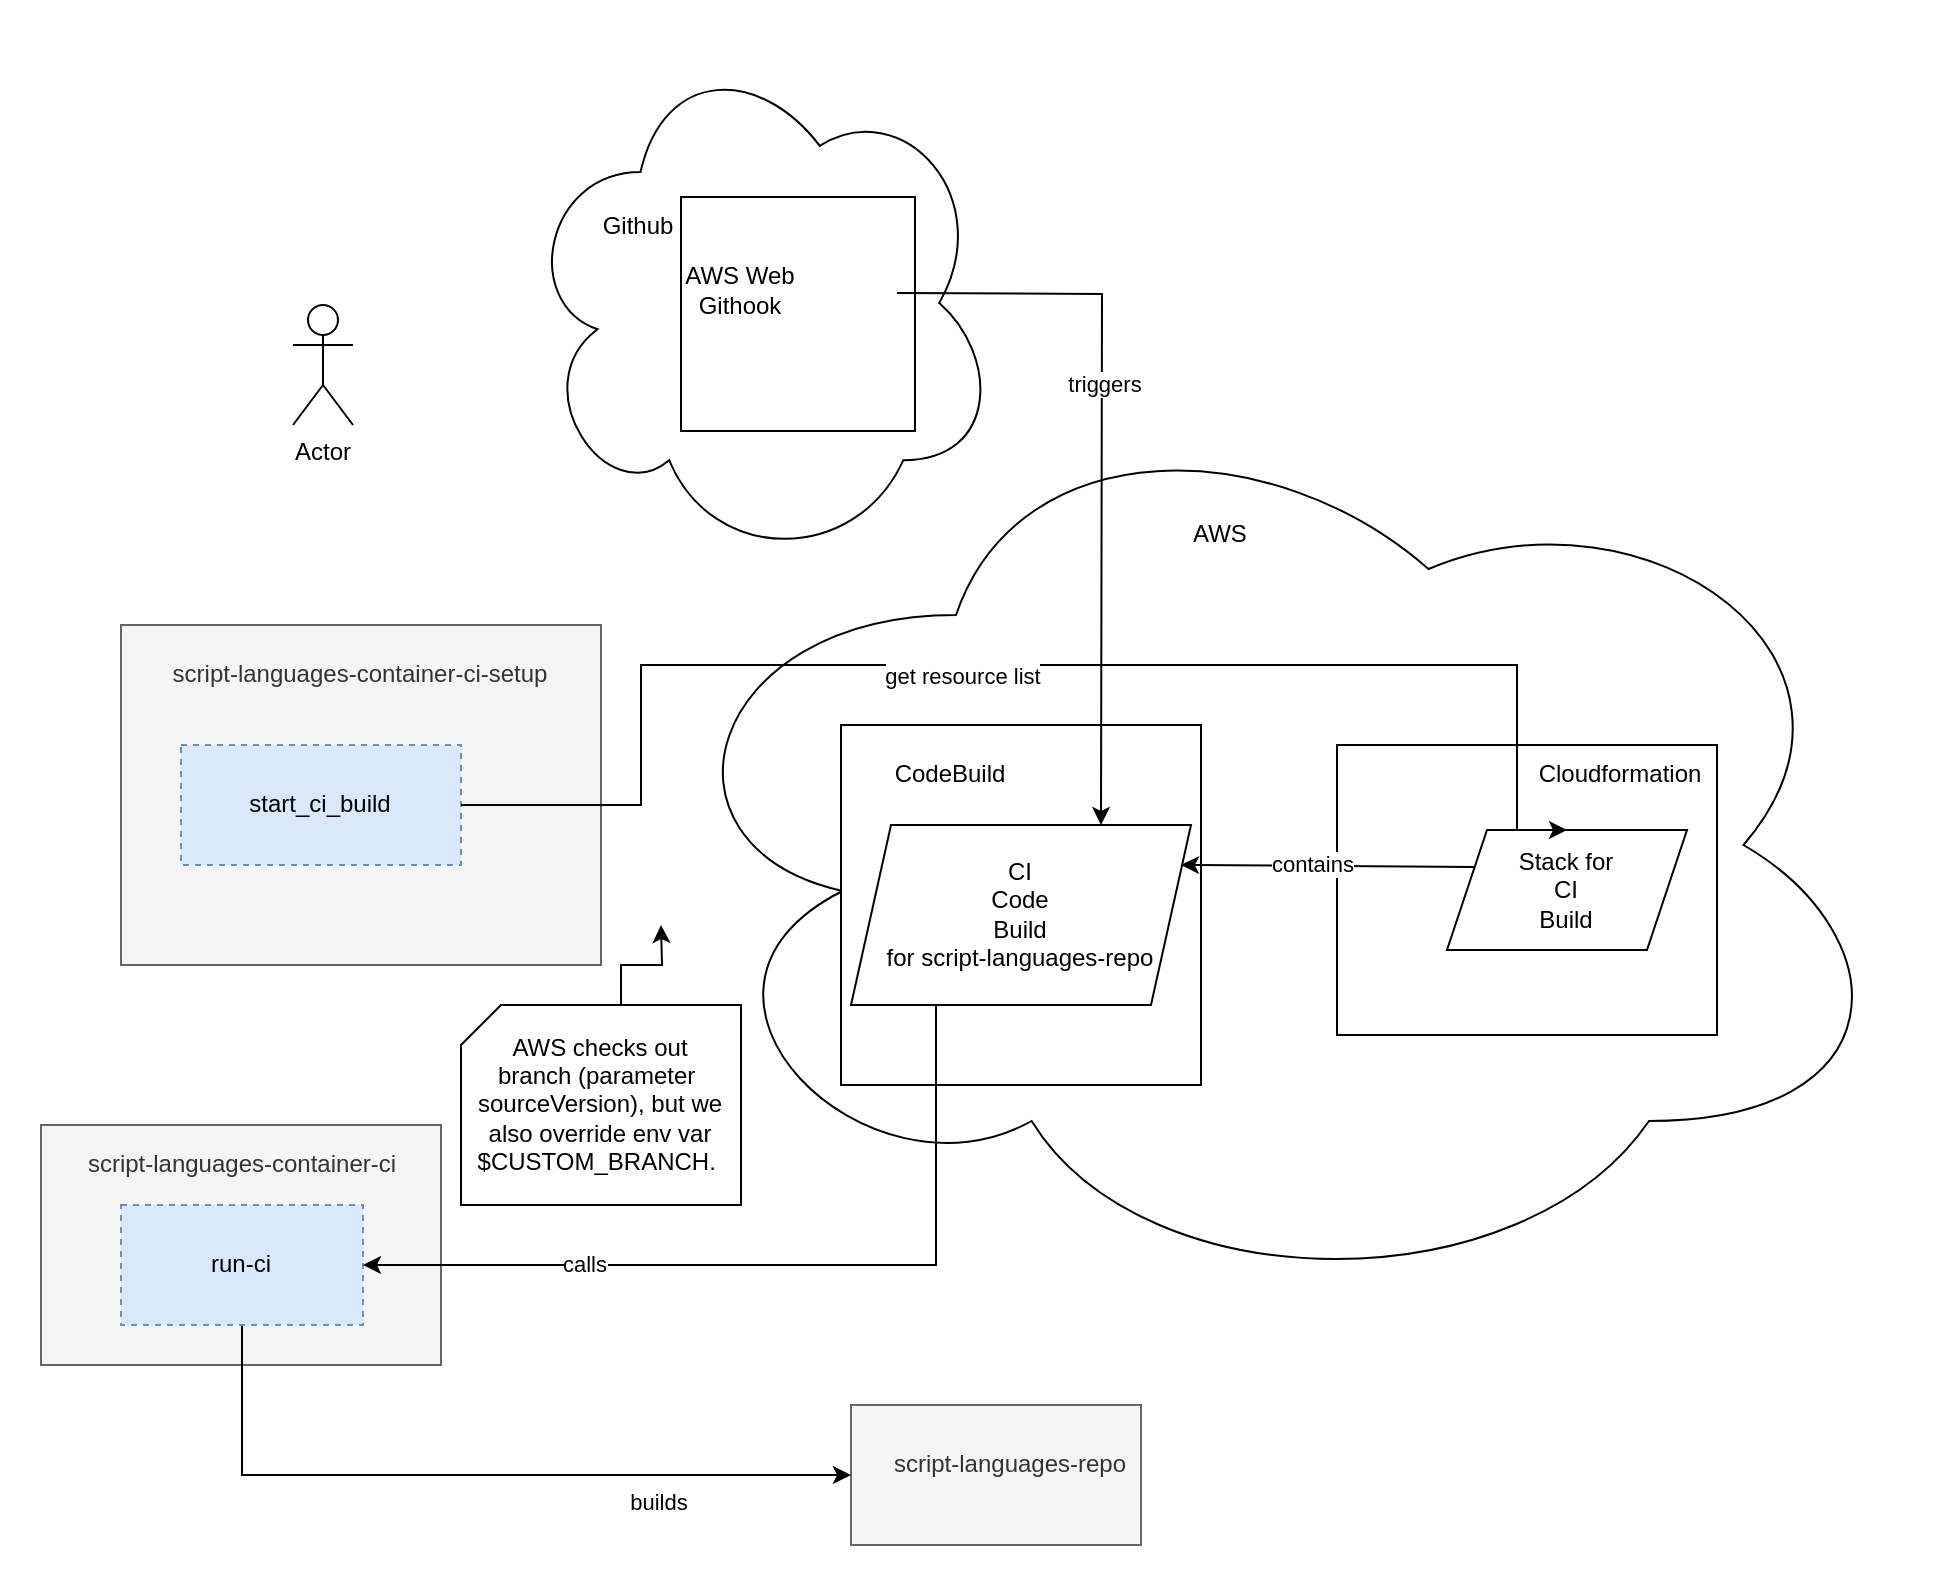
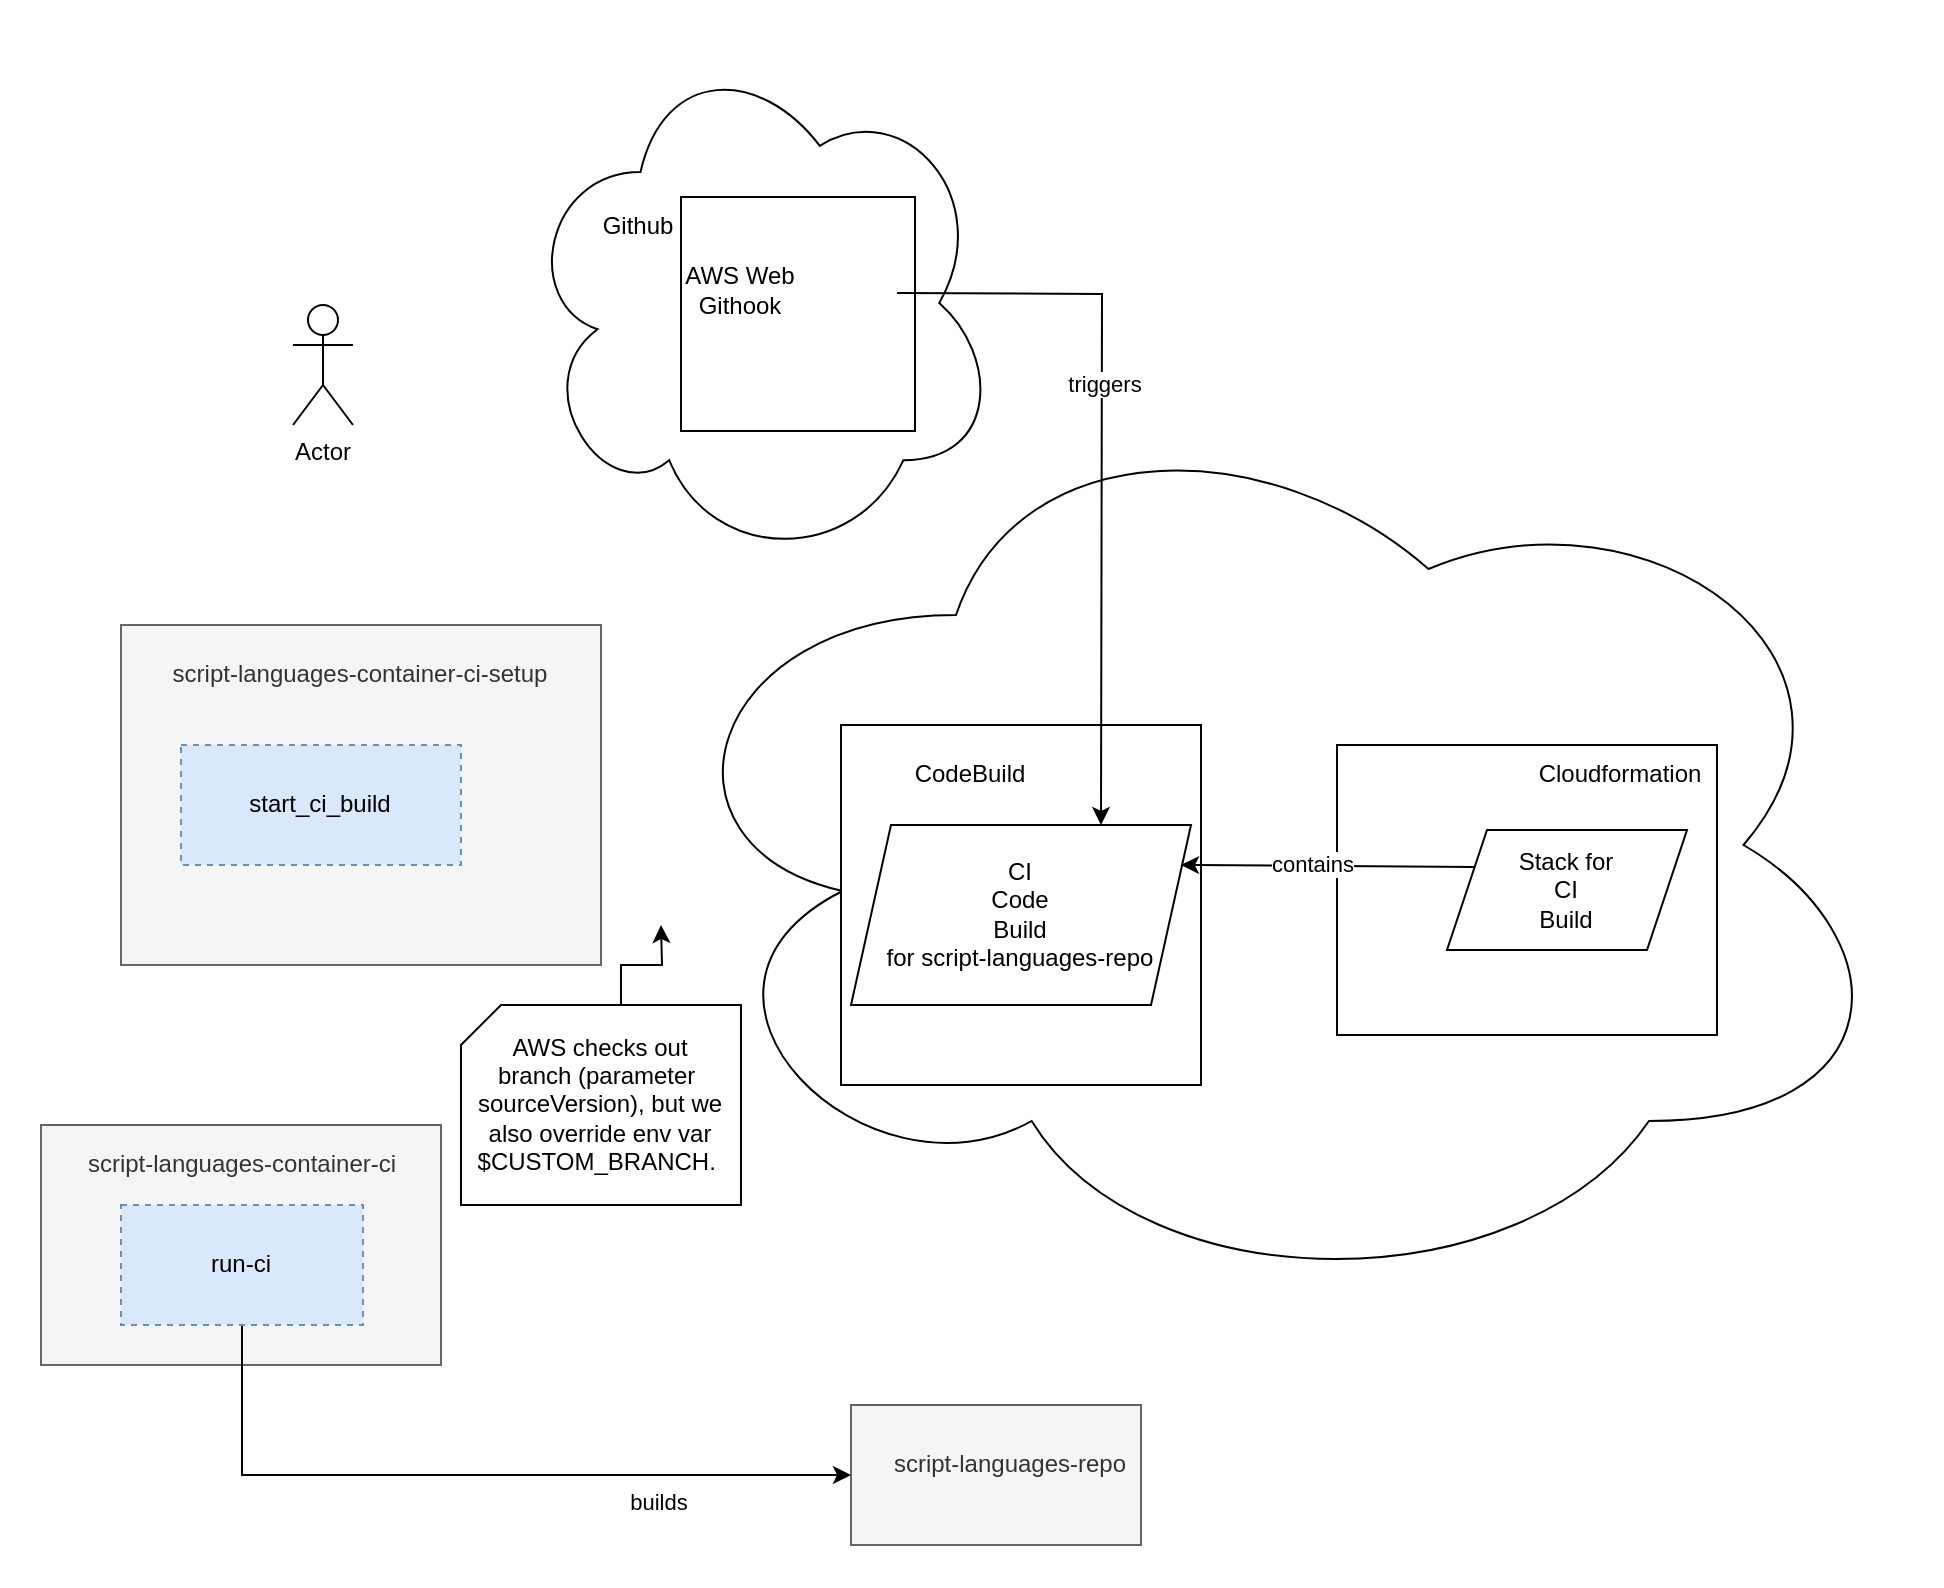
- <mxCell id="11" value="AWS" style="text;html=1;strokeColor=none;fillColor=none;align=center;verticalAlign=middle;whiteSpace=wrap;rounded=0;" parent="1" vertex="1"><mxGeometry x="580" y="252" width="60" height="30" as="geometry" /></mxCell>
- <mxCell id="29" style="edgeStyle=orthogonalEdgeStyle;rounded=0;orthogonalLoop=1;jettySize=auto;html=1;exitX=1;exitY=0.5;exitDx=0;exitDy=0;entryX=0.5;entryY=0;entryDx=0;entryDy=0;" parent="1" source="10" target="17" edge="1"><mxGeometry relative="1" as="geometry"><Array as="points"><mxPoint x="320" y="402" /><mxPoint x="320" y="332" /><mxPoint x="758" y="332" /></Array></mxGeometry></mxCell>
- <mxCell id="30" value="get resource list" style="edgeLabel;html=1;align=center;verticalAlign=middle;resizable=0;points=[];" parent="29" vertex="1" connectable="0"><mxGeometry x="-0.166" relative="1" as="geometry"><mxPoint x="26" y="5" as="offset" /></mxGeometry></mxCell>
- <mxCell id="13" value="CodeBuild" style="text;html=1;strokeColor=none;fillColor=none;align=center;verticalAlign=middle;whiteSpace=wrap;rounded=0;" parent="1" vertex="1"><mxGeometry x="445" y="372" width="60" height="30" as="geometry" /></mxCell>
+ <mxCell id="13" value="CodeBuild" style="text;html=1;strokeColor=none;fillColor=none;align=center;verticalAlign=middle;whiteSpace=wrap;rounded=0;" parent="1" vertex="1"><mxGeometry x="455" y="372" width="60" height="30" as="geometry" /></mxCell>
- <mxCell id="31" style="edgeStyle=orthogonalEdgeStyle;rounded=0;orthogonalLoop=1;jettySize=auto;html=1;exitX=0.25;exitY=1;exitDx=0;exitDy=0;entryX=1;entryY=0.5;entryDx=0;entryDy=0;" parent="1" source="14" target="24" edge="1"><mxGeometry relative="1" as="geometry" /></mxCell>
- <mxCell id="32" value="calls" style="edgeLabel;html=1;align=center;verticalAlign=middle;resizable=0;points=[];" parent="31" vertex="1" connectable="0"><mxGeometry x="0.472" y="-1" relative="1" as="geometry"><mxPoint x="1" as="offset" /></mxGeometry></mxCell>
